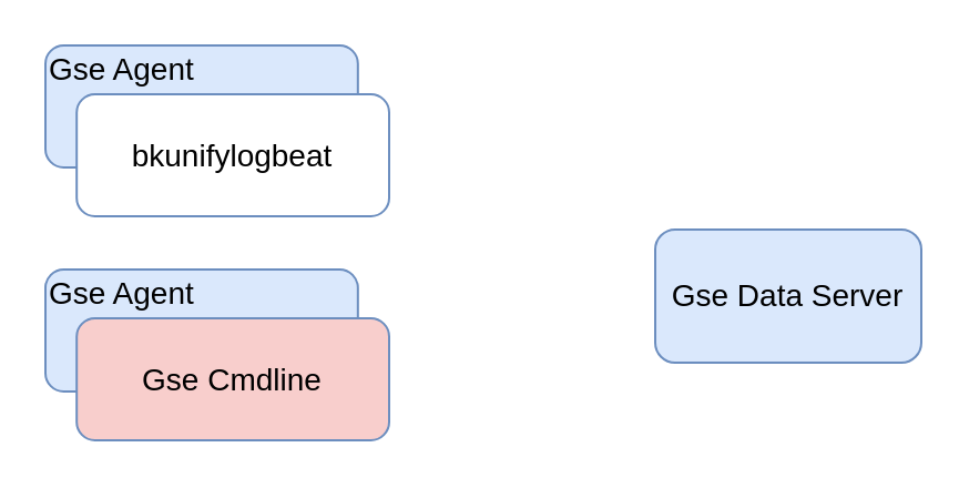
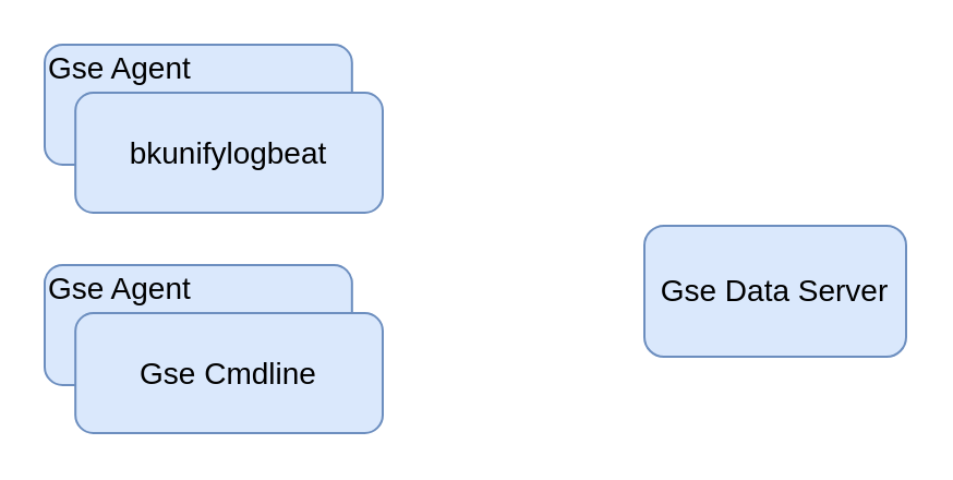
- <mxCell id="4" value="&lt;font style=&quot;font-size: 14px&quot;&gt;bkunifylogbeat&lt;/font&gt;" style="rounded=1;whiteSpace=wrap;html=1;fontSize=14;fillColor=#ffffff;strokeColor=#6c8ebf;align=center;" vertex="1" parent="2"><mxGeometry x="14.091" y="22" width="140.909" height="55" as="geometry" /></mxCell>
+ <mxCell id="4" value="&lt;font style=&quot;font-size: 14px&quot;&gt;bkunifylogbeat&lt;/font&gt;" style="rounded=1;whiteSpace=wrap;html=1;fontSize=14;fillColor=#dae8fc;strokeColor=#6c8ebf;align=center;" vertex="1" parent="2"><mxGeometry x="14.091" y="22" width="140.909" height="55" as="geometry" /></mxCell>
- <mxCell id="7" value="&lt;font style=&quot;font-size: 14px&quot;&gt;Gse Cmdline&lt;/font&gt;" style="rounded=1;whiteSpace=wrap;html=1;fontSize=14;fillColor=#f8cecc;strokeColor=#6c8ebf;align=center;" vertex="1" parent="5"><mxGeometry x="14.091" y="22" width="140.909" height="55" as="geometry" /></mxCell>
+ <mxCell id="7" value="&lt;font style=&quot;font-size: 14px&quot;&gt;Gse Cmdline&lt;/font&gt;" style="rounded=1;whiteSpace=wrap;html=1;fontSize=14;fillColor=#dae8fc;strokeColor=#6c8ebf;align=center;" vertex="1" parent="5"><mxGeometry x="14.091" y="22" width="140.909" height="55" as="geometry" /></mxCell>
